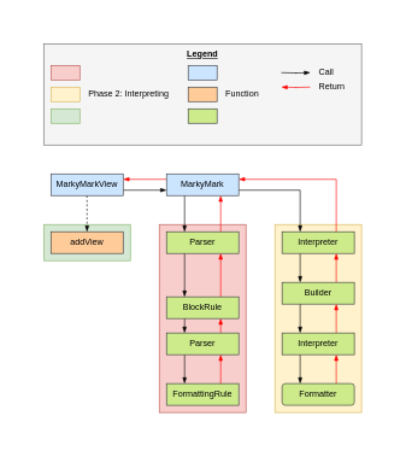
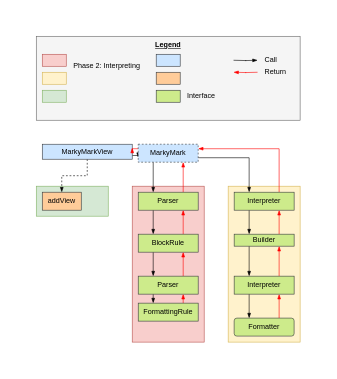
- <mxCell id="19" value="Phase 2: Interpreting" style="text;html=1;strokeColor=none;fillColor=none;align=left;verticalAlign=middle;whiteSpace=wrap;rounded=0;" parent="1" vertex="1"><mxGeometry x="120" y="120" width="120" height="20" as="geometry" /></mxCell>
+ <mxCell id="19" value="Phase 2: Interpreting" style="text;html=1;strokeColor=none;fillColor=none;align=left;verticalAlign=middle;whiteSpace=wrap;rounded=0;" parent="1" vertex="1"><mxGeometry x="120" y="100" width="120" height="20" as="geometry" /></mxCell>
- <mxCell id="40" value="Function" style="text;html=1;strokeColor=none;fillColor=none;align=left;verticalAlign=middle;whiteSpace=wrap;rounded=0;" parent="1" vertex="1"><mxGeometry x="310" y="120" width="60" height="20" as="geometry" /></mxCell>
+ <mxCell id="50" value="Interface" style="text;html=1;strokeColor=none;fillColor=none;align=left;verticalAlign=middle;whiteSpace=wrap;rounded=0;" parent="1" vertex="1"><mxGeometry x="310" y="150" width="50" height="20" as="geometry" /></mxCell>
- <mxCell id="36" value="MarkyMarkView" style="rounded=0;whiteSpace=wrap;html=1;strokeColor=#36393d;fillColor=#cce5ff;align=center;" parent="1" vertex="1"><mxGeometry x="70" y="240" width="100" height="30" as="geometry" /></mxCell>
+ <mxCell id="36" value="MarkyMarkView" style="rounded=0;whiteSpace=wrap;html=1;strokeColor=#36393d;fillColor=#cce5ff;align=center;" parent="1" vertex="1"><mxGeometry x="70" y="240" width="150" height="25" as="geometry" /></mxCell>
- <mxCell id="48" value="MarkyMark" style="rounded=0;whiteSpace=wrap;html=1;strokeColor=#36393d;fillColor=#cce5ff;align=center;" parent="1" vertex="1"><mxGeometry x="230" y="240" width="100" height="30" as="geometry" /></mxCell>
+ <mxCell id="48" value="MarkyMark" style="rounded=0;whiteSpace=wrap;html=1;strokeColor=#36393d;fillColor=#cce5ff;align=center;dashed=1;" parent="1" vertex="1"><mxGeometry x="230" y="240" width="100" height="30" as="geometry" /></mxCell>
- <mxCell id="37" value="addView" style="rounded=0;whiteSpace=wrap;html=1;strokeColor=#36393d;fillColor=#ffcc99;align=center;" parent="1" vertex="1"><mxGeometry x="70" y="320" width="100" height="30" as="geometry" /></mxCell>
+ <mxCell id="37" value="addView" style="rounded=0;whiteSpace=wrap;html=1;strokeColor=#36393d;fillColor=#ffcc99;align=center;" parent="1" vertex="1"><mxGeometry x="70" y="320" width="65" height="30" as="geometry" /></mxCell>
- <mxCell id="10" value="Builder" style="rounded=0;whiteSpace=wrap;html=1;strokeColor=#36393d;fillColor=#cdeb8b;align=center;" parent="1" vertex="1"><mxGeometry x="390" y="390" width="100" height="30" as="geometry" /></mxCell>
+ <mxCell id="10" value="Builder" style="rounded=0;whiteSpace=wrap;html=1;strokeColor=#36393d;fillColor=#cdeb8b;align=center;" parent="1" vertex="1"><mxGeometry x="390" y="390" width="100" height="20" as="geometry" /></mxCell>
- <mxCell id="28" value="BlockRule" style="rounded=0;whiteSpace=wrap;html=1;strokeColor=#36393d;fillColor=#cdeb8b;align=center;" parent="1" vertex="1"><mxGeometry x="230" y="410" width="100" height="30" as="geometry" /></mxCell>
+ <mxCell id="28" value="BlockRule" style="rounded=0;whiteSpace=wrap;html=1;strokeColor=#36393d;fillColor=#cdeb8b;align=center;" parent="1" vertex="1"><mxGeometry x="230" y="390" width="100" height="30" as="geometry" /></mxCell>
- <mxCell id="33" value="FormattingRule" style="rounded=0;whiteSpace=wrap;html=1;strokeColor=#36393d;fillColor=#cdeb8b;align=center;" parent="1" vertex="1"><mxGeometry x="230" y="530" width="100" height="30" as="geometry" /></mxCell>
+ <mxCell id="33" value="FormattingRule" style="rounded=0;whiteSpace=wrap;html=1;strokeColor=#36393d;fillColor=#cdeb8b;align=center;" parent="1" vertex="1"><mxGeometry x="230" y="505" width="100" height="30" as="geometry" /></mxCell>
